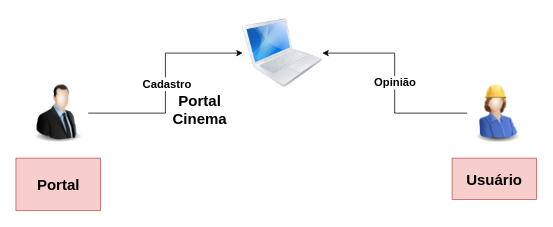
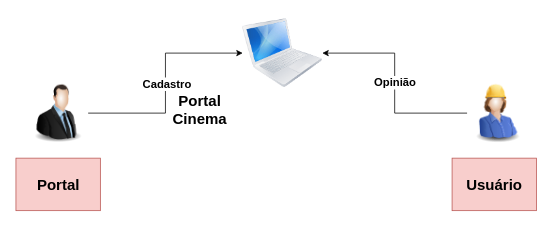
- <mxCell id="10" value="&lt;span style=&quot;font-size: 20px;&quot;&gt;&lt;b&gt;Usuário&lt;/b&gt;&lt;/span&gt;" style="text;strokeColor=#b85450;align=center;fillColor=#f8cecc;html=1;verticalAlign=middle;whiteSpace=wrap;rounded=0;" vertex="1" parent="1"><mxGeometry x="602" y="210" width="112.5" height="55" as="geometry" /></mxCell>
+ <mxCell id="10" value="&lt;span style=&quot;font-size: 20px;&quot;&gt;&lt;b&gt;Usuário&lt;/b&gt;&lt;/span&gt;" style="text;strokeColor=#b85450;align=center;fillColor=#f8cecc;html=1;verticalAlign=middle;whiteSpace=wrap;rounded=0;" vertex="1" parent="1"><mxGeometry x="602" y="210" width="112.5" height="70" as="geometry" /></mxCell>
